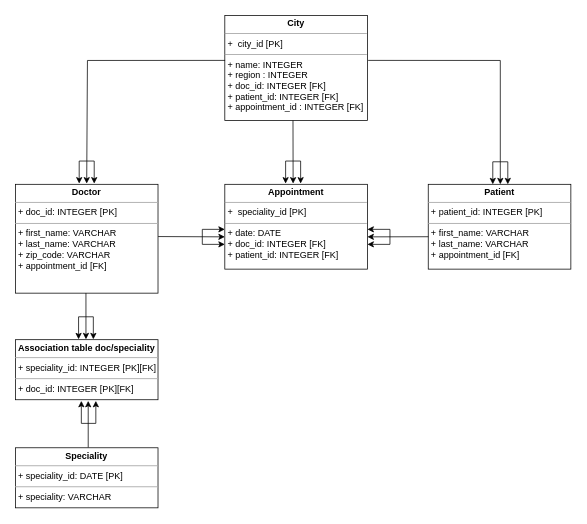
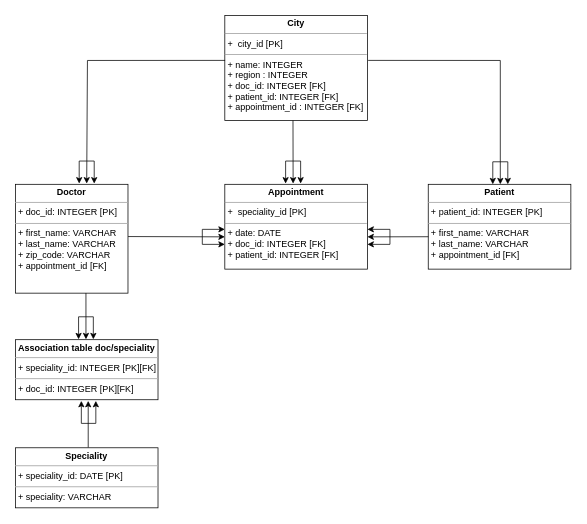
- <mxCell id="2" value="&lt;p style=&quot;margin:0px;margin-top:4px;text-align:center;&quot;&gt;&lt;b&gt;Doctor&lt;/b&gt;&lt;/p&gt;&lt;hr size=&quot;1&quot;&gt;&lt;p style=&quot;margin:0px;margin-left:4px;&quot;&gt;+ doc_id: INTEGER [PK]&lt;br&gt;&lt;/p&gt;&lt;hr size=&quot;1&quot;&gt;&lt;p style=&quot;margin:0px;margin-left:4px;&quot;&gt;+ first_name: VARCHAR&amp;nbsp;&lt;br&gt;&lt;/p&gt;&lt;p style=&quot;margin:0px;margin-left:4px;&quot;&gt;+ last_name: VARCHAR&amp;nbsp;&lt;br&gt;&lt;span style=&quot;background-color: initial;&quot;&gt;+ zip_code: VARCHAR&amp;nbsp;&lt;/span&gt;&lt;br&gt;&lt;/p&gt;&lt;p style=&quot;margin:0px;margin-left:4px;&quot;&gt;+ appointment_id [FK]&lt;br&gt;&lt;/p&gt;" style="verticalAlign=top;align=left;overflow=fill;fontSize=12;fontFamily=Helvetica;html=1;rounded=0;shadow=0;comic=0;labelBackgroundColor=none;strokeWidth=1" vertex="1" parent="1"><mxGeometry x="20" y="245" width="190" height="145" as="geometry" /></mxCell>
+ <mxCell id="2" value="&lt;p style=&quot;margin:0px;margin-top:4px;text-align:center;&quot;&gt;&lt;b&gt;Doctor&lt;/b&gt;&lt;/p&gt;&lt;hr size=&quot;1&quot;&gt;&lt;p style=&quot;margin:0px;margin-left:4px;&quot;&gt;+ doc_id: INTEGER [PK]&lt;br&gt;&lt;/p&gt;&lt;hr size=&quot;1&quot;&gt;&lt;p style=&quot;margin:0px;margin-left:4px;&quot;&gt;+ first_name: VARCHAR&amp;nbsp;&lt;br&gt;&lt;/p&gt;&lt;p style=&quot;margin:0px;margin-left:4px;&quot;&gt;+ last_name: VARCHAR&amp;nbsp;&lt;br&gt;&lt;span style=&quot;background-color: initial;&quot;&gt;+ zip_code: VARCHAR&amp;nbsp;&lt;/span&gt;&lt;br&gt;&lt;/p&gt;&lt;p style=&quot;margin:0px;margin-left:4px;&quot;&gt;+ appointment_id [FK]&lt;br&gt;&lt;/p&gt;" style="verticalAlign=top;align=left;overflow=fill;fontSize=12;fontFamily=Helvetica;html=1;rounded=0;shadow=0;comic=0;labelBackgroundColor=none;strokeWidth=1" vertex="1" parent="1"><mxGeometry x="20" y="245" width="150" height="145" as="geometry" /></mxCell>
